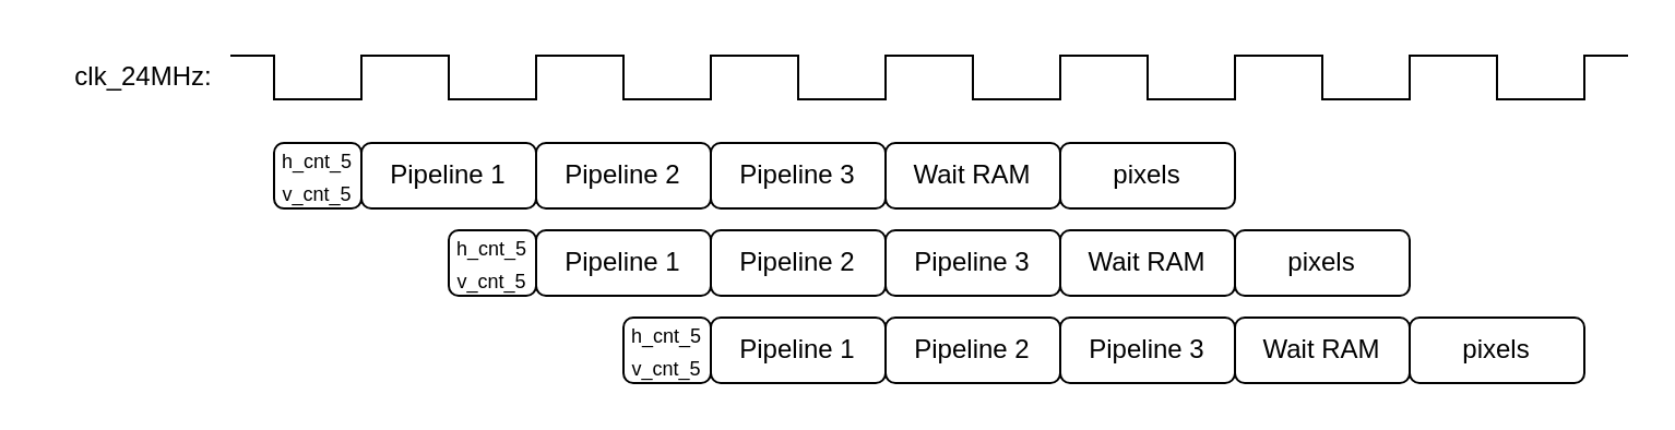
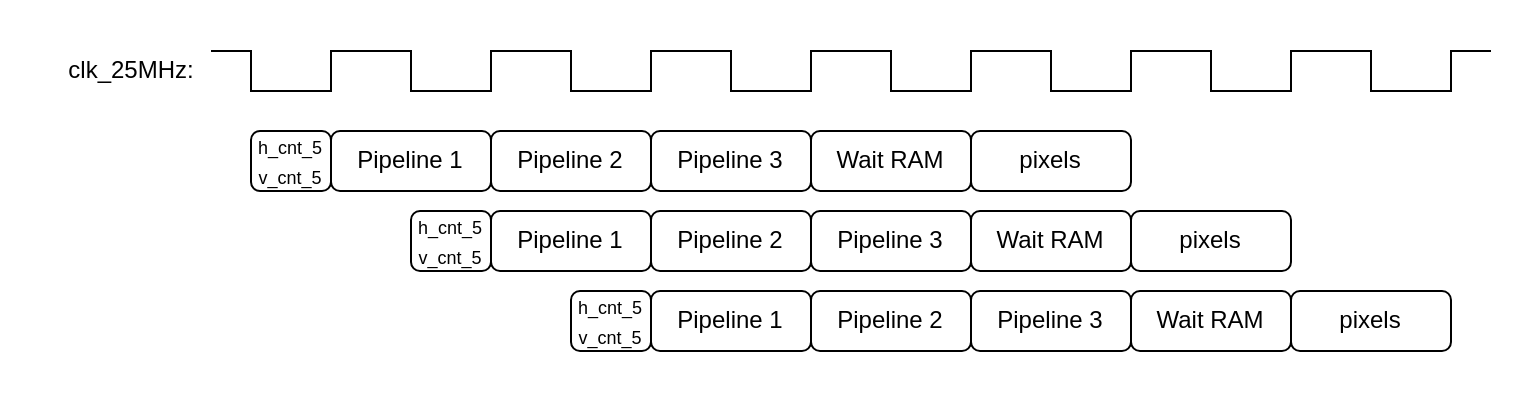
- <mxCell id="36" value="clk_24MHz:" style="text;html=1;align=center;verticalAlign=middle;resizable=0;points=[];autosize=1;strokeColor=none;fillColor=none;" vertex="1" parent="1"><mxGeometry x="20" y="20" width="90" height="30" as="geometry" /></mxCell>
+ <mxCell id="36" value="clk_25MHz:" style="text;html=1;align=center;verticalAlign=middle;resizable=0;points=[];autosize=1;strokeColor=none;fillColor=none;" vertex="1" parent="1"><mxGeometry x="20" y="20" width="90" height="30" as="geometry" /></mxCell>
